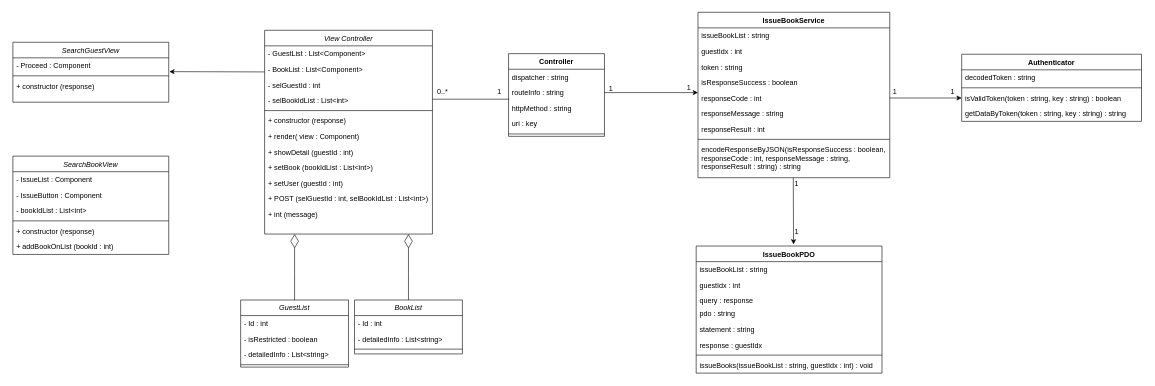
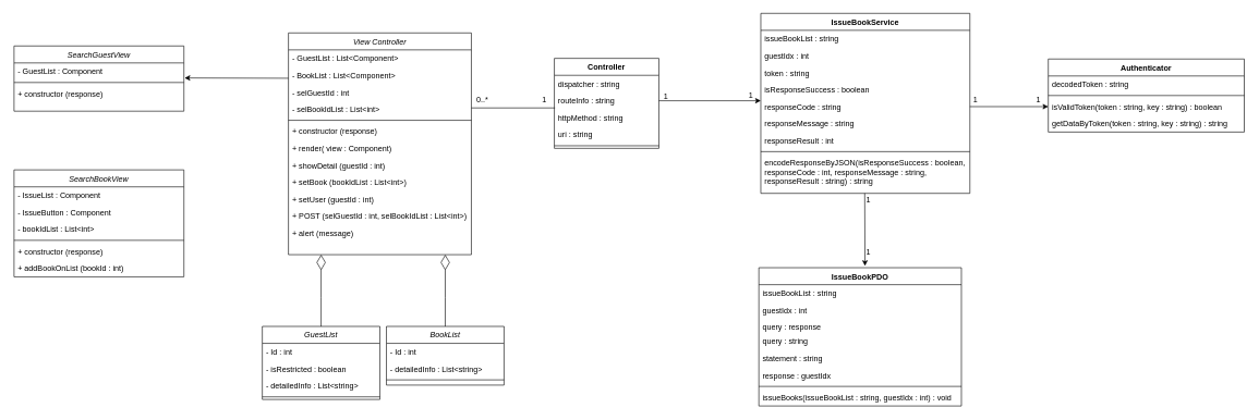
- <mxCell id="16" value="- Proceed : Component" style="text;align=left;verticalAlign=top;spacingLeft=4;spacingRight=4;overflow=hidden;rotatable=0;points=[[0,0.5],[1,0.5]];portConstraint=eastwest;rounded=0;shadow=0;html=0;" parent="15" vertex="1"><mxGeometry y="26" width="260" height="26" as="geometry" /></mxCell>
+ <mxCell id="16" value="- GuestList : Component" style="text;align=left;verticalAlign=top;spacingLeft=4;spacingRight=4;overflow=hidden;rotatable=0;points=[[0,0.5],[1,0.5]];portConstraint=eastwest;rounded=0;shadow=0;html=0;" parent="15" vertex="1"><mxGeometry y="26" width="260" height="26" as="geometry" /></mxCell>
- <mxCell id="45" value="responseCode : int" style="text;strokeColor=none;fillColor=none;align=left;verticalAlign=top;spacingLeft=4;spacingRight=4;overflow=hidden;rotatable=0;points=[[0,0.5],[1,0.5]];portConstraint=eastwest;" vertex="1" parent="40"><mxGeometry y="130" width="320" height="26" as="geometry" /></mxCell>
+ <mxCell id="45" value="responseCode : string" style="text;strokeColor=none;fillColor=none;align=left;verticalAlign=top;spacingLeft=4;spacingRight=4;overflow=hidden;rotatable=0;points=[[0,0.5],[1,0.5]];portConstraint=eastwest;" vertex="1" parent="40"><mxGeometry y="130" width="320" height="26" as="geometry" /></mxCell>
- <mxCell id="74" value="uri : key" style="text;strokeColor=none;fillColor=none;align=left;verticalAlign=top;spacingLeft=4;spacingRight=4;overflow=hidden;rotatable=0;points=[[0,0.5],[1,0.5]];portConstraint=eastwest;" vertex="1" parent="70"><mxGeometry y="104" width="160" height="26" as="geometry" /></mxCell>
+ <mxCell id="74" value="uri : string" style="text;strokeColor=none;fillColor=none;align=left;verticalAlign=top;spacingLeft=4;spacingRight=4;overflow=hidden;rotatable=0;points=[[0,0.5],[1,0.5]];portConstraint=eastwest;" vertex="1" parent="70"><mxGeometry y="104" width="160" height="26" as="geometry" /></mxCell>
- <mxCell id="14" value="+ int (message)" style="text;align=left;verticalAlign=top;spacingLeft=4;spacingRight=4;overflow=hidden;rotatable=0;points=[[0,0.5],[1,0.5]];portConstraint=eastwest;rounded=0;shadow=0;html=0;" parent="2" vertex="1"><mxGeometry y="294" width="280" height="26" as="geometry" /></mxCell>
+ <mxCell id="14" value="+ alert (message)" style="text;align=left;verticalAlign=top;spacingLeft=4;spacingRight=4;overflow=hidden;rotatable=0;points=[[0,0.5],[1,0.5]];portConstraint=eastwest;rounded=0;shadow=0;html=0;" parent="2" vertex="1"><mxGeometry y="294" width="280" height="26" as="geometry" /></mxCell>
- <mxCell id="54" value="pdo : string" style="text;strokeColor=none;fillColor=none;align=left;verticalAlign=top;spacingLeft=4;spacingRight=4;overflow=hidden;rotatable=0;points=[[0,0.5],[1,0.5]];portConstraint=eastwest;" vertex="1" parent="50"><mxGeometry y="100" width="310" height="26" as="geometry" /></mxCell>
+ <mxCell id="54" value="query : string" style="text;strokeColor=none;fillColor=none;align=left;verticalAlign=top;spacingLeft=4;spacingRight=4;overflow=hidden;rotatable=0;points=[[0,0.5],[1,0.5]];portConstraint=eastwest;" vertex="1" parent="50"><mxGeometry y="100" width="310" height="26" as="geometry" /></mxCell>
